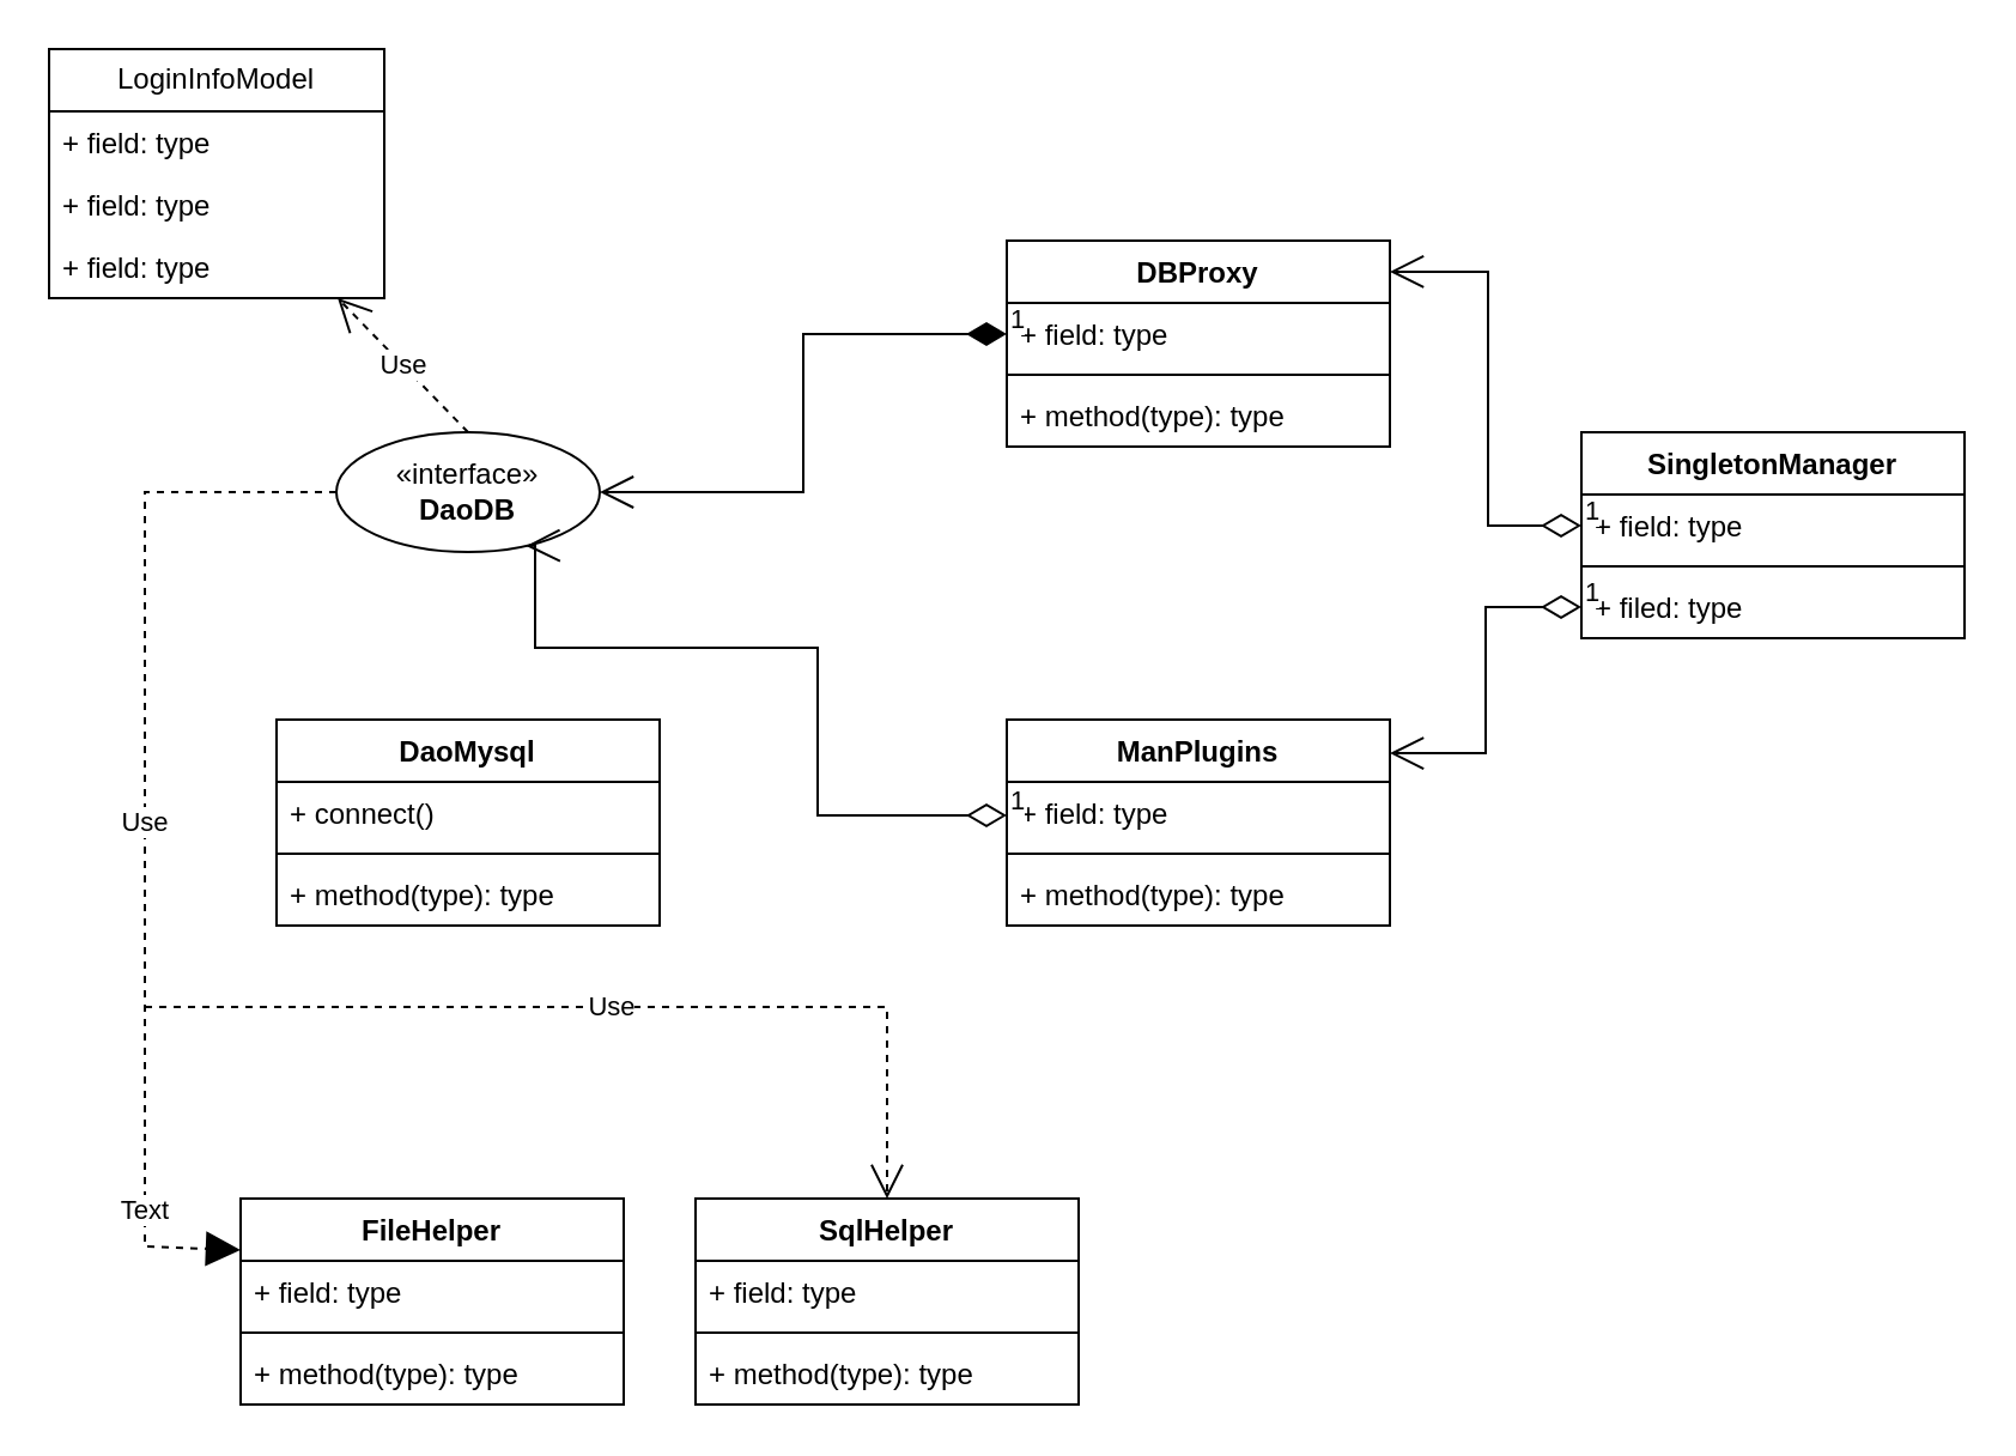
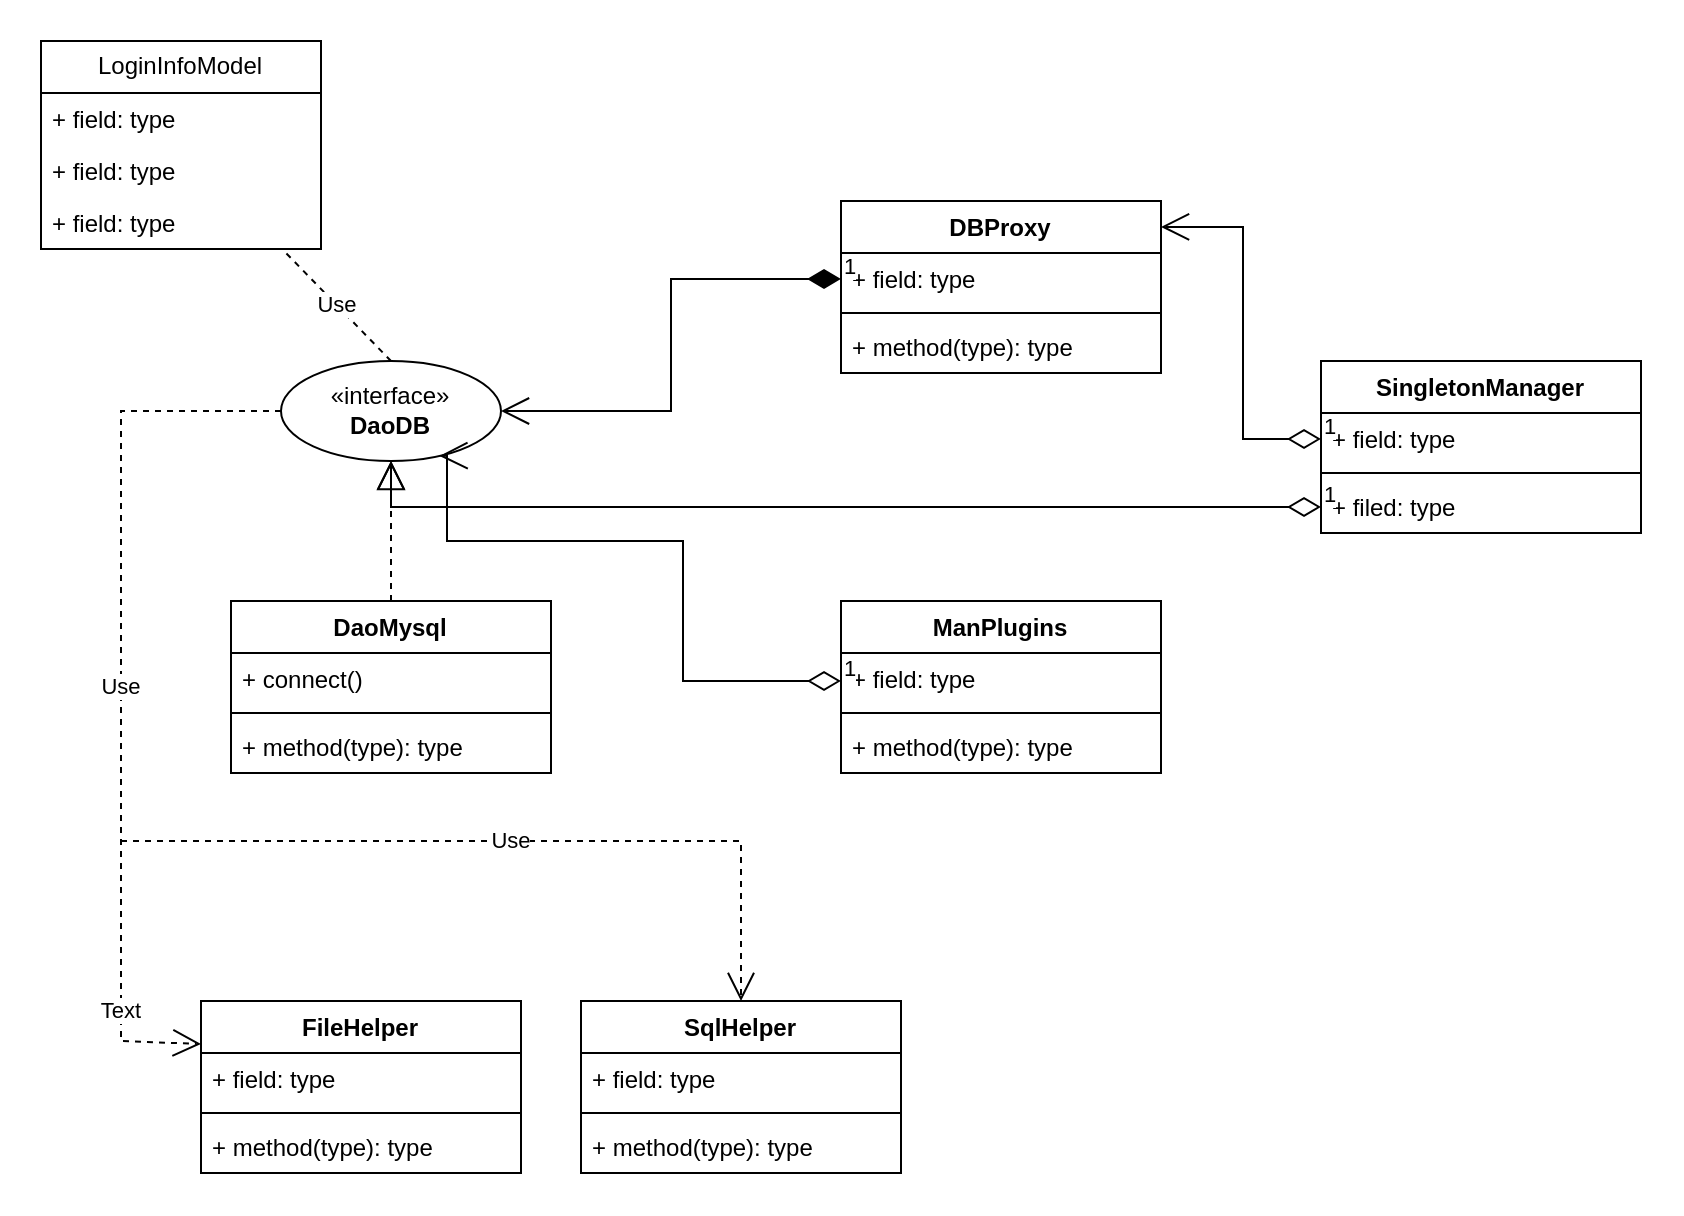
- <mxCell id="12" value="Use" style="endArrow=open;endSize=12;dashed=1;html=1;rounded=0;exitX=0.5;exitY=0;exitDx=0;exitDy=0;" edge="1" parent="1" source="2" target="8"><mxGeometry width="160" relative="1" as="geometry"><mxPoint x="250" y="140" as="sourcePoint" /><mxPoint x="410" y="140" as="targetPoint" /></mxGeometry></mxCell>
+ <mxCell id="12" value="Use" style="endArrow=none;endSize=12;dashed=1;html=1;rounded=0;exitX=0.5;exitY=0;exitDx=0;exitDy=0;" edge="1" parent="1" source="2" target="8"><mxGeometry width="160" relative="1" as="geometry"><mxPoint x="250" y="140" as="sourcePoint" /><mxPoint x="410" y="140" as="targetPoint" /></mxGeometry></mxCell>
+ <mxCell id="7" value="" style="endArrow=block;dashed=1;endFill=0;endSize=12;html=1;rounded=0;entryX=0.5;entryY=1;entryDx=0;entryDy=0;exitX=0.5;exitY=0;exitDx=0;exitDy=0;" edge="1" parent="1" source="3" target="2"><mxGeometry width="160" relative="1" as="geometry"><mxPoint x="140" y="410" as="sourcePoint" /><mxPoint x="0" y="410" as="targetPoint" /></mxGeometry></mxCell>
- <mxCell id="28" value="1" style="endArrow=open;html=1;endSize=12;startArrow=diamondThin;startSize=14;startFill=0;edgeStyle=orthogonalEdgeStyle;align=left;verticalAlign=bottom;rounded=0;entryX=1;entryY=0.163;entryDx=0;entryDy=0;entryPerimeter=0;exitX=0;exitY=0.5;exitDx=0;exitDy=0;" edge="1" parent="1" source="26" target="18"><mxGeometry x="-1" y="3" relative="1" as="geometry"><mxPoint x="620" y="290" as="sourcePoint" /><mxPoint x="800" y="350" as="targetPoint" /></mxGeometry></mxCell>
+ <mxCell id="28" value="1" style="endArrow=open;html=1;endSize=12;startArrow=diamondThin;startSize=14;startFill=0;edgeStyle=orthogonalEdgeStyle;align=left;verticalAlign=bottom;rounded=0;exitX=0;exitY=0.5;exitDx=0;exitDy=0;" edge="1" parent="1" source="26" target="2"><mxGeometry x="-1" y="3" relative="1" as="geometry"><mxPoint x="620" y="290" as="sourcePoint" /><mxPoint x="800" y="350" as="targetPoint" /></mxGeometry></mxCell>
- <mxCell id="37" value="Use" style="endArrow=block;endSize=12;dashed=1;html=1;rounded=0;exitX=0;exitY=0.5;exitDx=0;exitDy=0;entryX=0;entryY=0.25;entryDx=0;entryDy=0;" edge="1" parent="1" source="2" target="29"><mxGeometry width="160" relative="1" as="geometry"><mxPoint x="130" y="430" as="sourcePoint" /><mxPoint x="60" y="550" as="targetPoint" /><Array as="points"><mxPoint x="60" y="205" /><mxPoint x="60" y="520" /></Array></mxGeometry></mxCell>
+ <mxCell id="37" value="Use" style="endArrow=open;endSize=12;dashed=1;html=1;rounded=0;exitX=0;exitY=0.5;exitDx=0;exitDy=0;entryX=0;entryY=0.25;entryDx=0;entryDy=0;" edge="1" parent="1" source="2" target="29"><mxGeometry width="160" relative="1" as="geometry"><mxPoint x="130" y="430" as="sourcePoint" /><mxPoint x="60" y="550" as="targetPoint" /><Array as="points"><mxPoint x="60" y="205" /><mxPoint x="60" y="520" /></Array></mxGeometry></mxCell>
